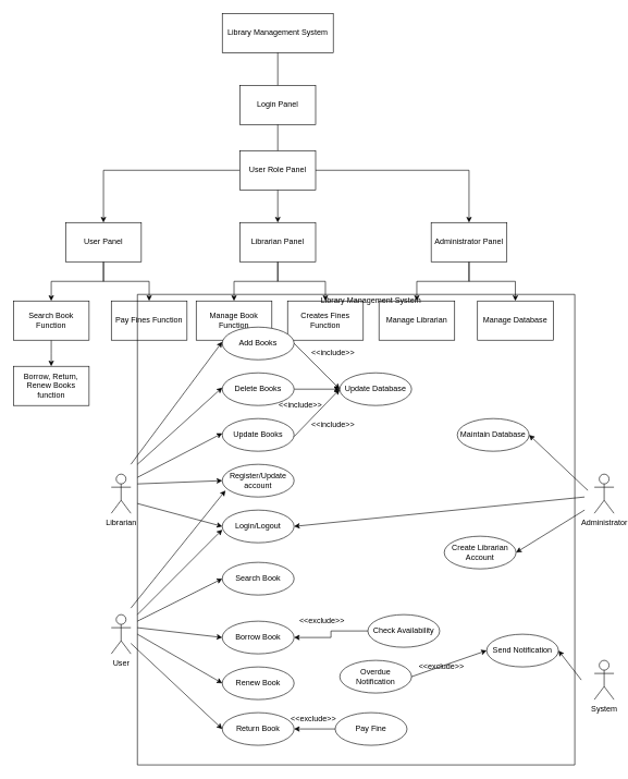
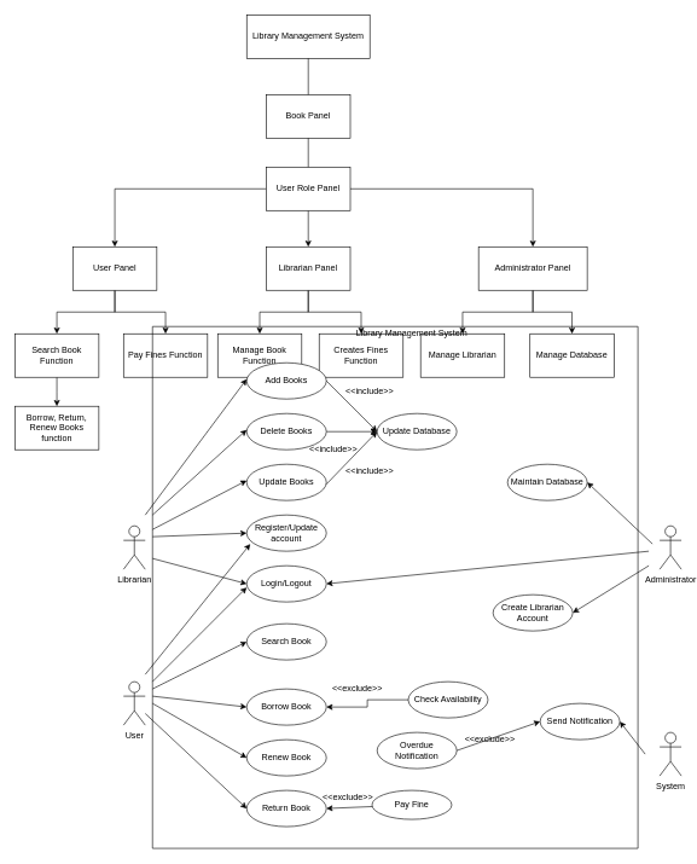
- <mxCell id="3" value="Login Panel" style="rounded=0;whiteSpace=wrap;html=1;" vertex="1" parent="1"><mxGeometry x="367" y="130" width="116" height="60" as="geometry" /></mxCell>
+ <mxCell id="3" value="Book Panel" style="rounded=0;whiteSpace=wrap;html=1;" vertex="1" parent="1"><mxGeometry x="367" y="130" width="116" height="60" as="geometry" /></mxCell>
- <mxCell id="12" value="Administrator Panel" style="rounded=0;whiteSpace=wrap;html=1;" vertex="1" parent="1"><mxGeometry x="660" y="340" width="116" height="60" as="geometry" /></mxCell>
+ <mxCell id="12" value="Administrator Panel" style="rounded=0;whiteSpace=wrap;html=1;" vertex="1" parent="1"><mxGeometry x="660" y="340" width="150" height="60" as="geometry" /></mxCell>
- <mxCell id="45" value="Pay Fine" style="ellipse;whiteSpace=wrap;html=1;" vertex="1" parent="1"><mxGeometry x="513" y="1090" width="110" height="50" as="geometry" /></mxCell>
+ <mxCell id="45" value="Pay Fine" style="ellipse;whiteSpace=wrap;html=1;" vertex="1" parent="1"><mxGeometry x="513" y="1090" width="110" height="40" as="geometry" /></mxCell>
